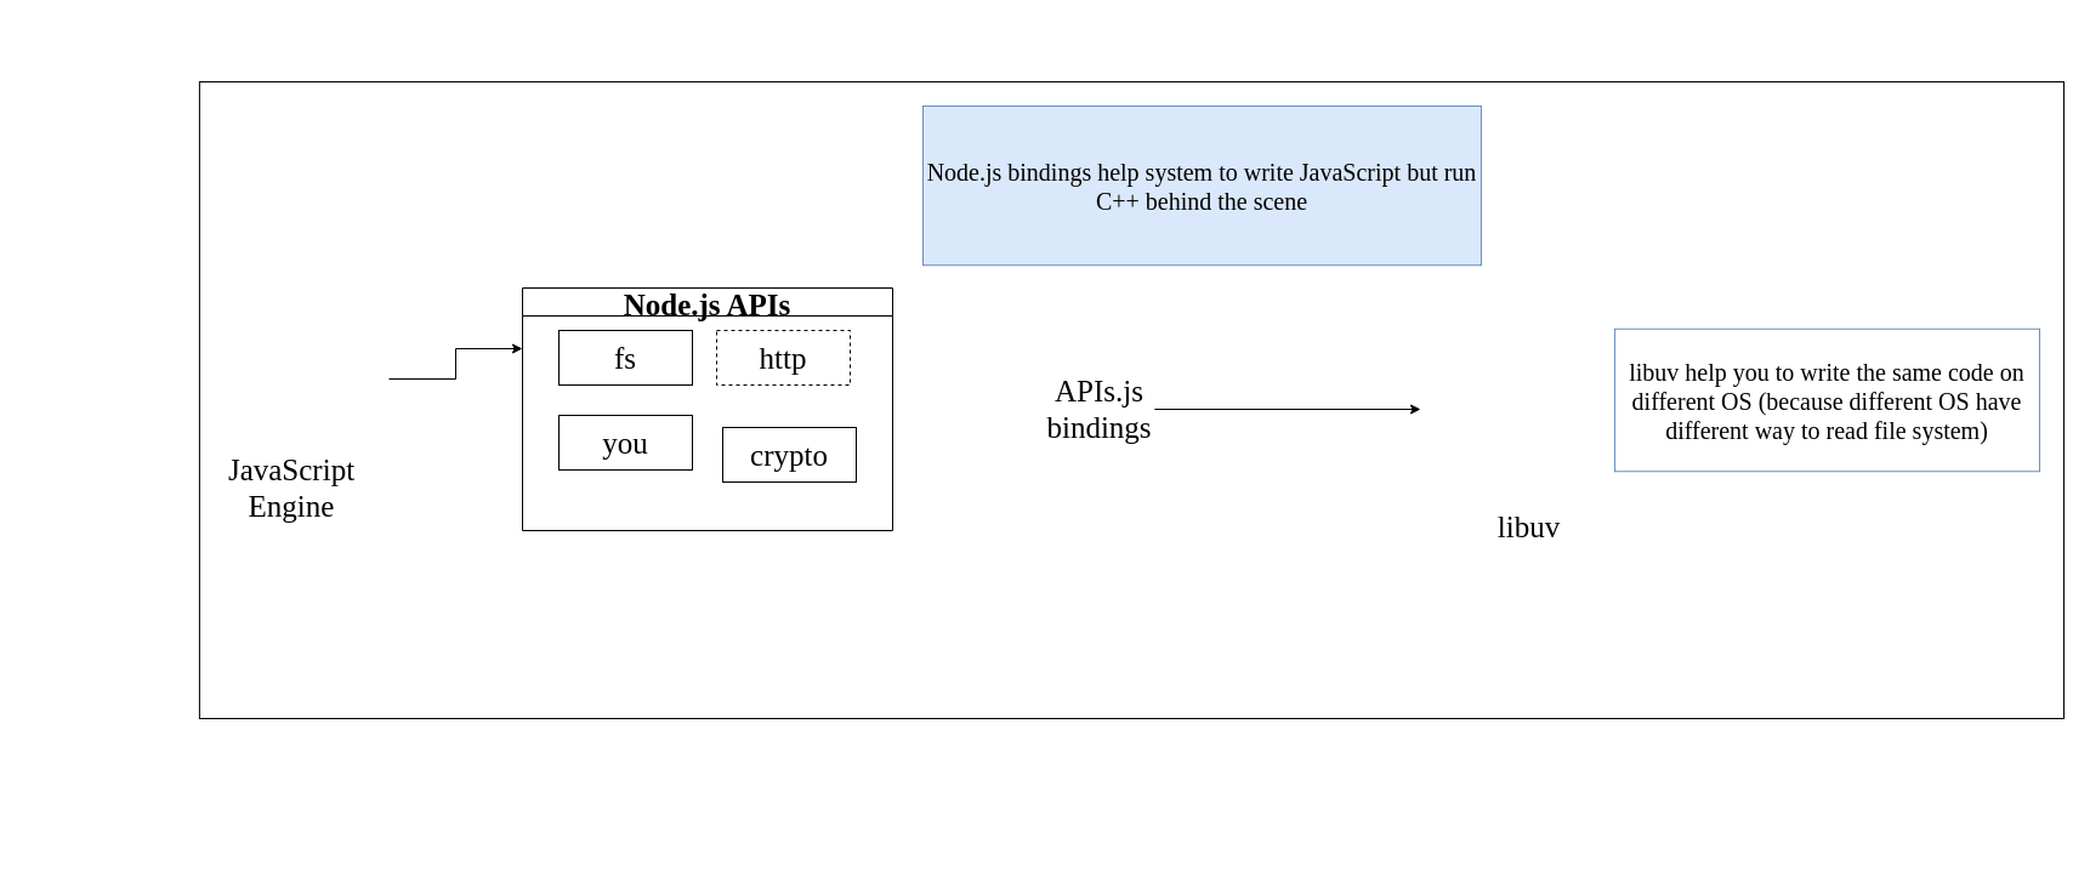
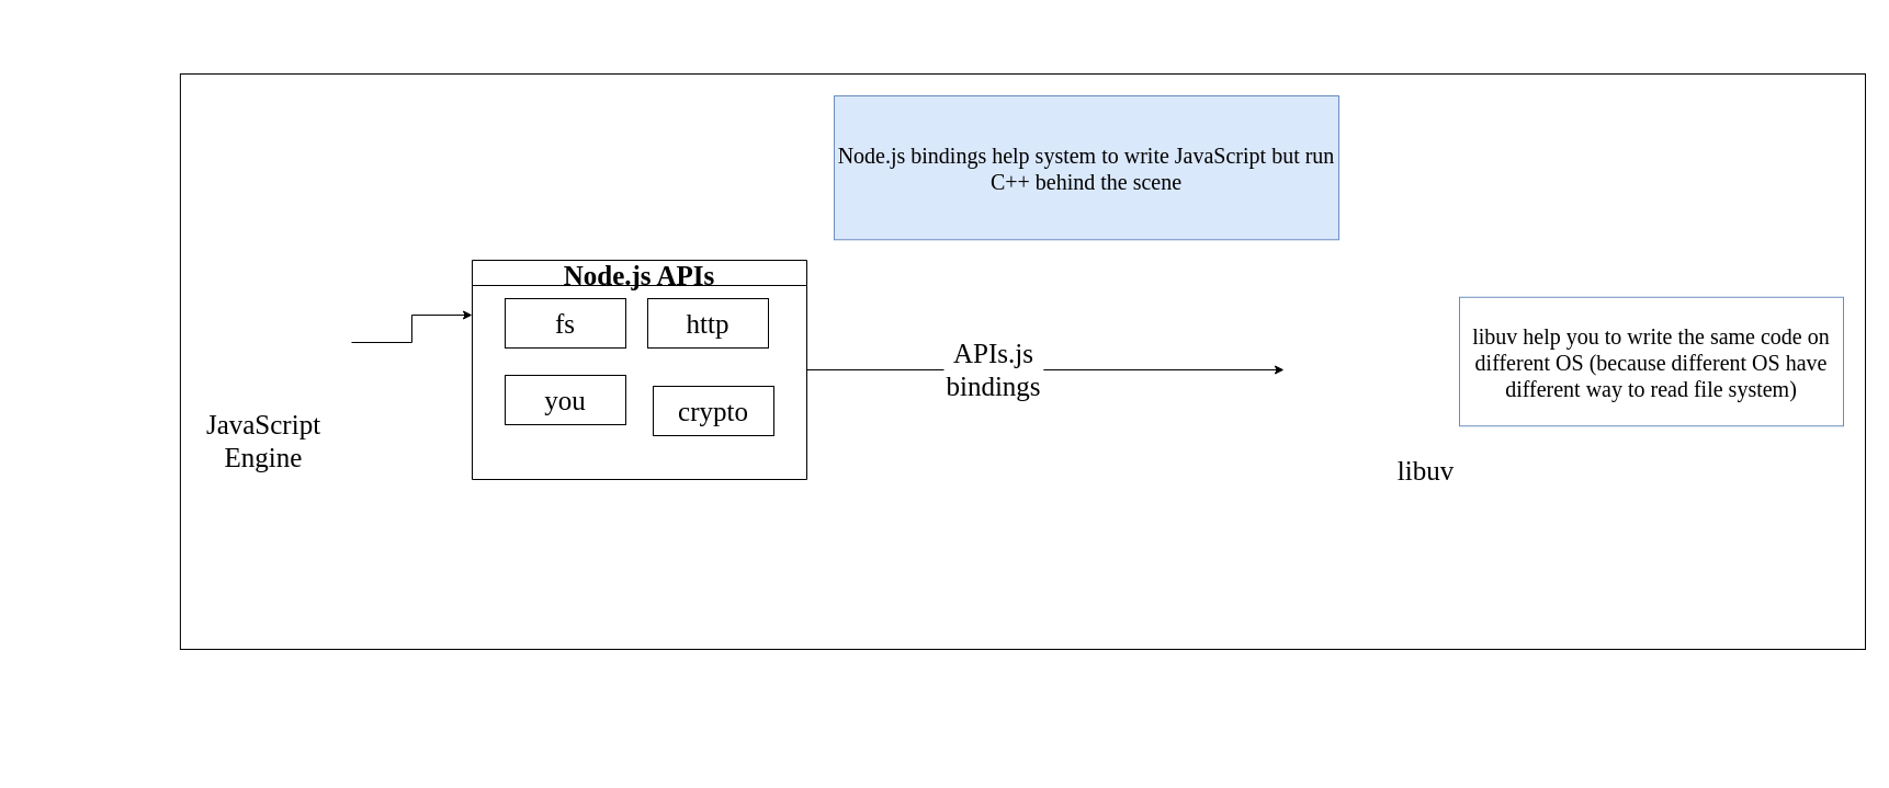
- <mxCell id="14" value="http" style="rounded=0;whiteSpace=wrap;html=1;fontFamily=Comfortaa;fontSource=https%3A%2F%2Ffonts.googleapis.com%2Fcss%3Ffamily%3DComfortaa;fontSize=25;fillColor=none;dashed=1;" parent="12" vertex="1"><mxGeometry x="160" y="35" width="110" height="45" as="geometry" /></mxCell>
+ <mxCell id="14" value="http" style="rounded=0;whiteSpace=wrap;html=1;fontFamily=Comfortaa;fontSource=https%3A%2F%2Ffonts.googleapis.com%2Fcss%3Ffamily%3DComfortaa;fontSize=25;fillColor=none;" parent="12" vertex="1"><mxGeometry x="160" y="35" width="110" height="45" as="geometry" /></mxCell>
+ <mxCell id="21" value="" style="edgeStyle=orthogonalEdgeStyle;rounded=0;orthogonalLoop=1;jettySize=auto;html=1;fontFamily=Comfortaa;fontSource=https%3A%2F%2Ffonts.googleapis.com%2Fcss%3Ffamily%3DComfortaa;fontSize=25;endArrow=none;" parent="1" source="12" target="4" edge="1"><mxGeometry relative="1" as="geometry"><mxPoint x="735" y="337" as="sourcePoint" /><mxPoint x="960" y="337" as="targetPoint" /><Array as="points"><mxPoint x="890" y="337" /><mxPoint x="890" y="337" /></Array></mxGeometry></mxCell>
- <mxCell id="11" value="libuv" style="text;html=1;strokeColor=none;fillColor=none;align=center;verticalAlign=middle;whiteSpace=wrap;rounded=0;fontFamily=Comfortaa;fontSource=https%3A%2F%2Ffonts.googleapis.com%2Fcss%3Ffamily%3DComfortaa;fontSize=25;" parent="9" vertex="1"><mxGeometry x="43.892" y="157.5" width="90.811" height="39.375" as="geometry" /></mxCell>
+ <mxCell id="11" value="libuv" style="text;html=1;strokeColor=none;fillColor=none;align=center;verticalAlign=middle;whiteSpace=wrap;rounded=0;fontFamily=Comfortaa;fontSource=https%3A%2F%2Ffonts.googleapis.com%2Fcss%3Ffamily%3DComfortaa;fontSize=25;" parent="9" vertex="1"><mxGeometry x="83.892" y="152.5" width="90.811" height="39.375" as="geometry" /></mxCell>
